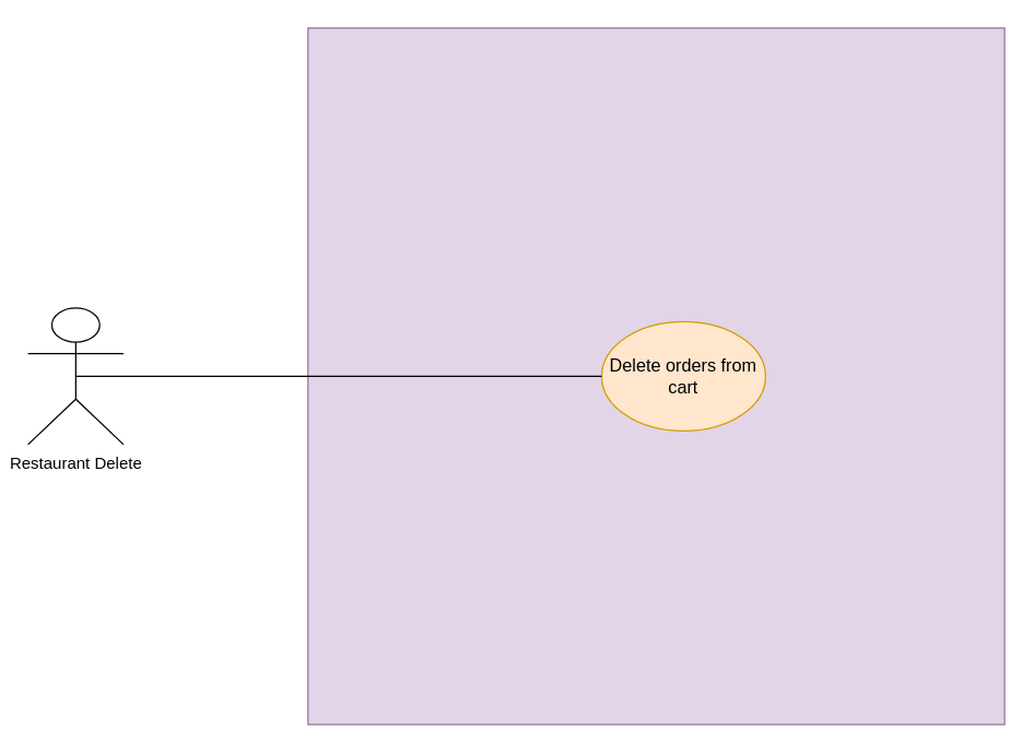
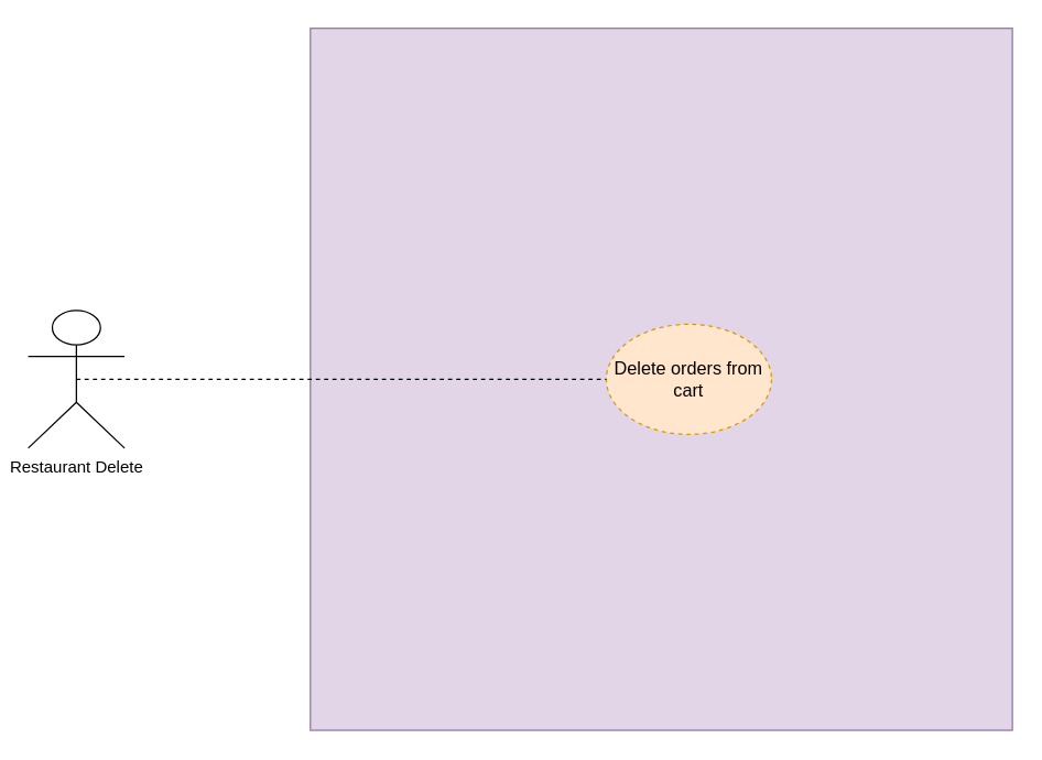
- <mxCell id="5" value="" style="endArrow=none;html=1;rounded=0;fontSize=15;exitX=0.5;exitY=0.5;exitDx=0;exitDy=0;exitPerimeter=0;entryX=0;entryY=0.5;entryDx=0;entryDy=0;" parent="1" source="2" target="4" edge="1"><mxGeometry width="50" height="50" relative="1" as="geometry"><mxPoint x="90" y="295" as="sourcePoint" /><mxPoint x="140" y="245" as="targetPoint" /></mxGeometry></mxCell>
+ <mxCell id="5" value="" style="endArrow=none;html=1;rounded=0;fontSize=15;exitX=0.5;exitY=0.5;exitDx=0;exitDy=0;exitPerimeter=0;entryX=0;entryY=0.5;entryDx=0;entryDy=0;dashed=1;" parent="1" source="2" target="4" edge="1"><mxGeometry width="50" height="50" relative="1" as="geometry"><mxPoint x="90" y="295" as="sourcePoint" /><mxPoint x="140" y="245" as="targetPoint" /></mxGeometry></mxCell>
- <mxCell id="4" value="&lt;font style=&quot;font-size: 13px;&quot;&gt;Delete orders from cart&lt;/font&gt;" style="ellipse;whiteSpace=wrap;html=1;fillColor=#ffe6cc;strokeColor=#d79b00;" parent="1" vertex="1"><mxGeometry x="440" y="235" width="120" height="80" as="geometry" /></mxCell>
+ <mxCell id="4" value="&lt;font style=&quot;font-size: 13px;&quot;&gt;Delete orders from cart&lt;/font&gt;" style="ellipse;whiteSpace=wrap;html=1;fillColor=#ffe6cc;strokeColor=#d79b00;dashed=1;" parent="1" vertex="1"><mxGeometry x="440" y="235" width="120" height="80" as="geometry" /></mxCell>
